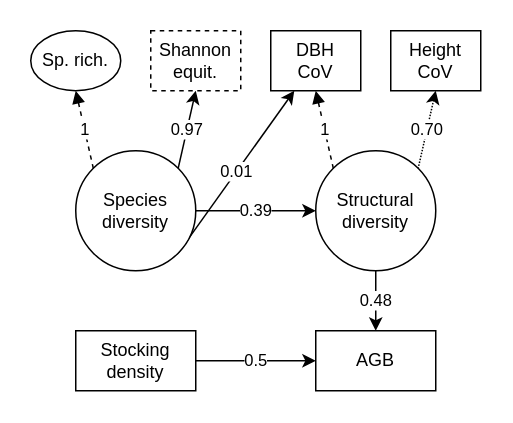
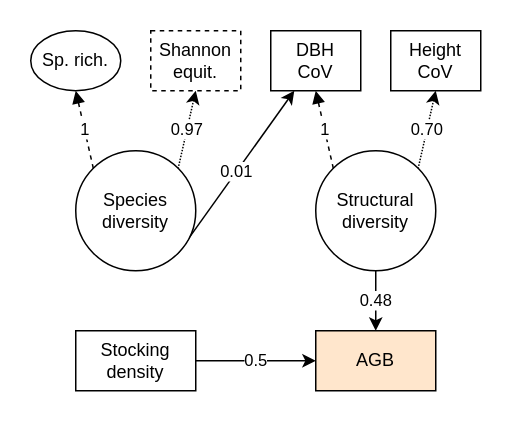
- <mxCell id="12" value="0.97" style="rounded=0;orthogonalLoop=1;jettySize=auto;html=1;exitX=0.5;exitY=1;exitDx=0;exitDy=0;entryX=1;entryY=0;entryDx=0;entryDy=0;startArrow=classic;startFill=1;endArrow=none;endFill=0;dashed=0;dashPattern=1 1;" parent="1" source="13" target="7" edge="1"><mxGeometry relative="1" as="geometry" /></mxCell>
+ <mxCell id="12" value="0.97" style="rounded=0;orthogonalLoop=1;jettySize=auto;html=1;exitX=0.5;exitY=1;exitDx=0;exitDy=0;entryX=1;entryY=0;entryDx=0;entryDy=0;startArrow=classic;startFill=1;endArrow=none;endFill=0;dashed=1;dashPattern=1 1;" parent="1" source="13" target="7" edge="1"><mxGeometry relative="1" as="geometry" /></mxCell>
- <mxCell id="6" value="0.39" style="edgeStyle=none;rounded=0;orthogonalLoop=1;jettySize=auto;html=1;exitX=1;exitY=0.5;exitDx=0;exitDy=0;entryX=0;entryY=0.5;entryDx=0;entryDy=0;" parent="1" source="7" target="9" edge="1"><mxGeometry relative="1" as="geometry" /></mxCell>
- <mxCell id="2" value="AGB" style="rounded=1;whiteSpace=wrap;html=1;fontSize=12;glass=0;strokeWidth=1;shadow=0;arcSize=0;align=center;fontStyle=0" parent="1" vertex="1"><mxGeometry x="210" y="220" width="80" height="40" as="geometry" /></mxCell>
+ <mxCell id="2" value="AGB" style="rounded=1;whiteSpace=wrap;html=1;fontSize=12;glass=0;strokeWidth=1;shadow=0;arcSize=0;align=center;fontStyle=0;fillColor=#ffe6cc;" parent="1" vertex="1"><mxGeometry x="210" y="220" width="80" height="40" as="geometry" /></mxCell>
